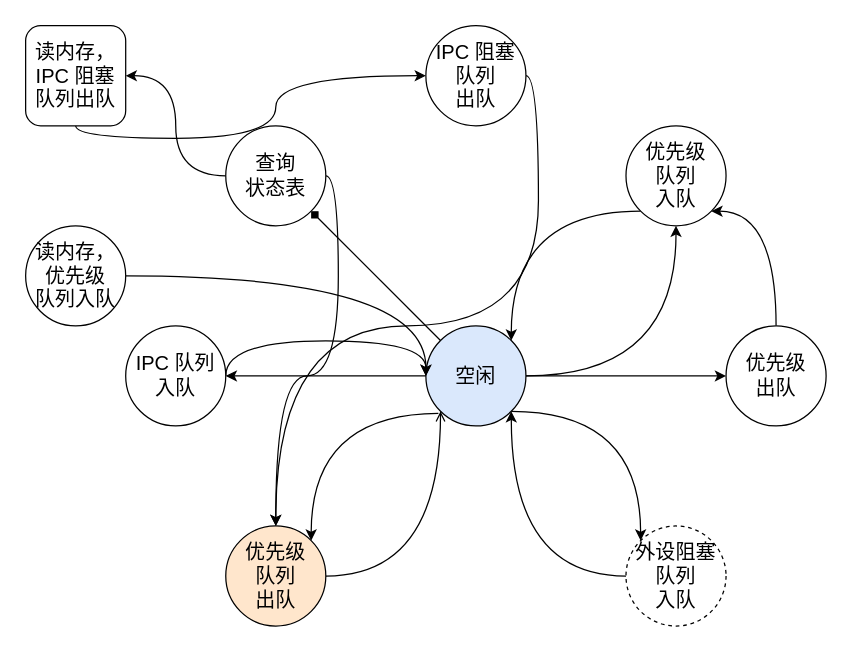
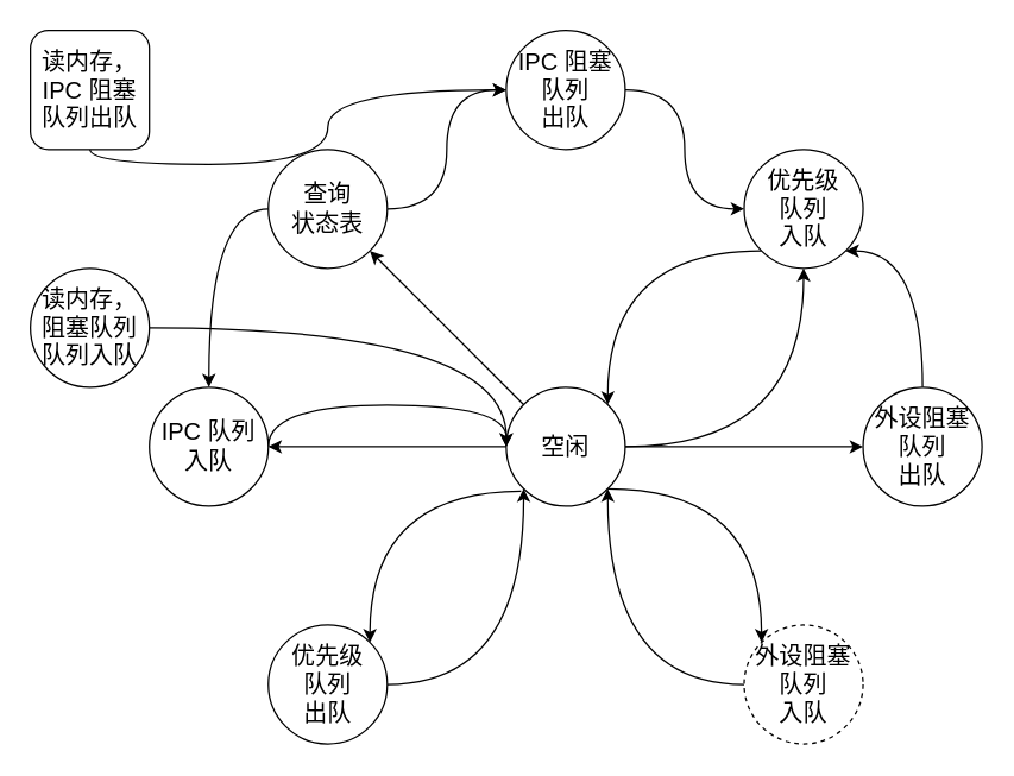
- <mxCell id="22" style="edgeStyle=orthogonalEdgeStyle;curved=1;html=1;exitX=0;exitY=0.5;exitDx=0;exitDy=0;entryX=1;entryY=0.5;entryDx=0;entryDy=0;fontSize=16;" edge="1" parent="1" source="23" target="25"><mxGeometry relative="1" as="geometry" /></mxCell>
+ <mxCell id="22" style="edgeStyle=orthogonalEdgeStyle;curved=1;html=1;exitX=0;exitY=0.5;exitDx=0;exitDy=0;fontSize=16;" edge="1" parent="1" source="23" target="18"><mxGeometry relative="1" as="geometry" /></mxCell>
- <mxCell id="7" style="html=1;exitX=0;exitY=0;exitDx=0;exitDy=0;entryX=1;entryY=1;entryDx=0;entryDy=0;fontSize=16;endArrow=diamond;" edge="1" parent="1" source="8" target="23"><mxGeometry relative="1" as="geometry" /></mxCell>
+ <mxCell id="7" style="html=1;exitX=0;exitY=0;exitDx=0;exitDy=0;entryX=1;entryY=1;entryDx=0;entryDy=0;fontSize=16;" edge="1" parent="1" source="8" target="23"><mxGeometry relative="1" as="geometry" /></mxCell>
- <mxCell id="21" style="edgeStyle=orthogonalEdgeStyle;curved=1;html=1;exitX=1;exitY=0.5;exitDx=0;exitDy=0;fontSize=16;" edge="1" parent="1" source="23" target="12"><mxGeometry relative="1" as="geometry" /></mxCell>
+ <mxCell id="21" style="edgeStyle=orthogonalEdgeStyle;curved=1;html=1;exitX=1;exitY=0.5;exitDx=0;exitDy=0;entryX=0;entryY=0.5;entryDx=0;entryDy=0;fontSize=16;" edge="1" parent="1" source="23" target="20"><mxGeometry relative="1" as="geometry" /></mxCell>
- <mxCell id="27" value="&lt;span style=&quot;font-size: 16px;&quot;&gt;读内存，&lt;br&gt;优先级&lt;br&gt;队列入队&lt;br&gt;&lt;/span&gt;" style="ellipse;whiteSpace=wrap;html=1;aspect=fixed;" vertex="1" parent="1"><mxGeometry x="20" y="180" width="80" height="80" as="geometry" /></mxCell>
+ <mxCell id="27" value="&lt;span style=&quot;font-size: 16px;&quot;&gt;读内存，&lt;br&gt;阻塞队列&lt;br&gt;队列入队&lt;br&gt;&lt;/span&gt;" style="ellipse;whiteSpace=wrap;html=1;aspect=fixed;" vertex="1" parent="1"><mxGeometry x="20" y="180" width="80" height="80" as="geometry" /></mxCell>
- <mxCell id="19" style="edgeStyle=orthogonalEdgeStyle;html=1;exitX=1;exitY=0.5;exitDx=0;exitDy=0;fontSize=16;curved=1;" edge="1" parent="1" source="20" target="12"><mxGeometry relative="1" as="geometry" /></mxCell>
+ <mxCell id="19" style="edgeStyle=orthogonalEdgeStyle;html=1;exitX=1;exitY=0.5;exitDx=0;exitDy=0;entryX=0;entryY=0.5;entryDx=0;entryDy=0;fontSize=16;curved=1;" edge="1" parent="1" source="20" target="11"><mxGeometry relative="1" as="geometry" /></mxCell>
- <mxCell id="8" value="&lt;font style=&quot;font-size: 16px;&quot;&gt;空闲&lt;/font&gt;" style="ellipse;whiteSpace=wrap;html=1;aspect=fixed;fillColor=#dae8fc;" parent="1" vertex="1"><mxGeometry x="340" y="260" width="80" height="80" as="geometry" /></mxCell>
+ <mxCell id="8" value="&lt;font style=&quot;font-size: 16px;&quot;&gt;空闲&lt;/font&gt;" style="ellipse;whiteSpace=wrap;html=1;aspect=fixed;" parent="1" vertex="1"><mxGeometry x="340" y="260" width="80" height="80" as="geometry" /></mxCell>
- <mxCell id="16" value="&lt;font style=&quot;font-size: 16px;&quot;&gt;优先级&lt;br&gt;出队&lt;br&gt;&lt;/font&gt;" style="ellipse;whiteSpace=wrap;html=1;aspect=fixed;" vertex="1" parent="1"><mxGeometry x="580" y="260" width="80" height="80" as="geometry" /></mxCell>
+ <mxCell id="16" value="&lt;font style=&quot;font-size: 16px;&quot;&gt;外设阻塞队列&lt;br&gt;出队&lt;br&gt;&lt;/font&gt;" style="ellipse;whiteSpace=wrap;html=1;aspect=fixed;" vertex="1" parent="1"><mxGeometry x="580" y="260" width="80" height="80" as="geometry" /></mxCell>
- <mxCell id="9" style="edgeStyle=orthogonalEdgeStyle;curved=1;html=1;exitX=1;exitY=0.5;exitDx=0;exitDy=0;entryX=0;entryY=1;entryDx=0;entryDy=0;fontSize=24;endArrow=open;" edge="1" parent="1" source="12" target="8"><mxGeometry relative="1" as="geometry"><mxPoint x="290" y="430" as="sourcePoint" /><Array as="points"><mxPoint x="352" y="460" /></Array></mxGeometry></mxCell>
+ <mxCell id="9" style="edgeStyle=orthogonalEdgeStyle;curved=1;html=1;exitX=1;exitY=0.5;exitDx=0;exitDy=0;entryX=0;entryY=1;entryDx=0;entryDy=0;fontSize=24;" edge="1" parent="1" source="12" target="8"><mxGeometry relative="1" as="geometry"><mxPoint x="290" y="430" as="sourcePoint" /><Array as="points"><mxPoint x="352" y="460" /></Array></mxGeometry></mxCell>
- <mxCell id="12" value="&lt;font style=&quot;font-size: 16px;&quot;&gt;优先级&lt;br&gt;队列&lt;br&gt;出队&lt;br&gt;&lt;/font&gt;" style="ellipse;whiteSpace=wrap;html=1;aspect=fixed;fillColor=#ffe6cc;" vertex="1" parent="1"><mxGeometry x="180" y="420" width="80" height="80" as="geometry" /></mxCell>
+ <mxCell id="12" value="&lt;font style=&quot;font-size: 16px;&quot;&gt;优先级&lt;br&gt;队列&lt;br&gt;出队&lt;br&gt;&lt;/font&gt;" style="ellipse;whiteSpace=wrap;html=1;aspect=fixed;" vertex="1" parent="1"><mxGeometry x="180" y="420" width="80" height="80" as="geometry" /></mxCell>
